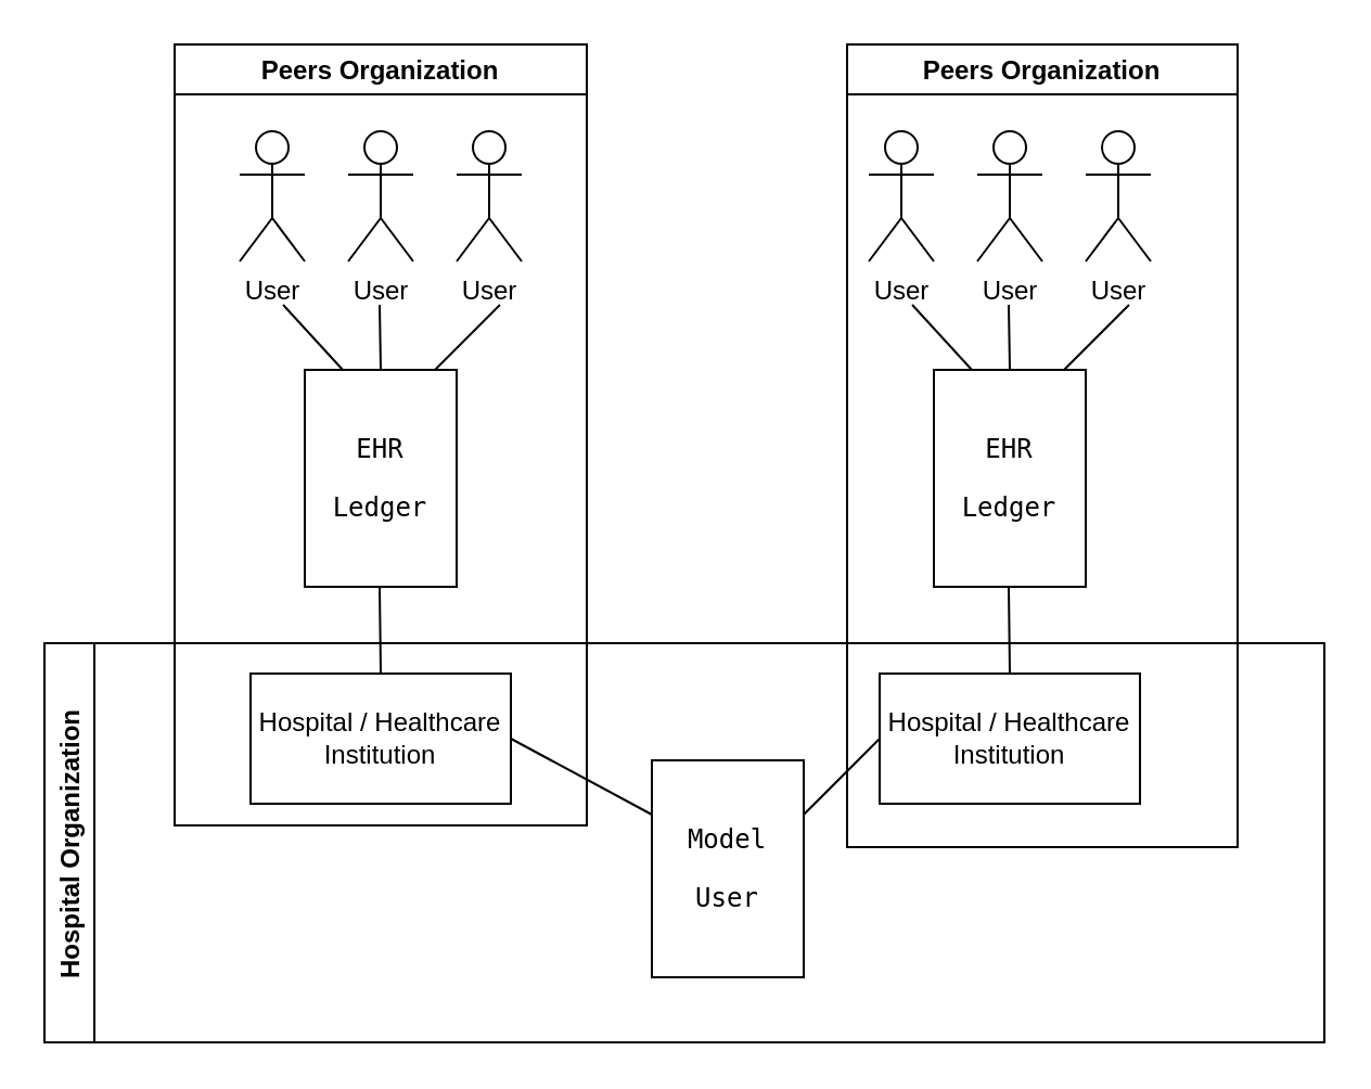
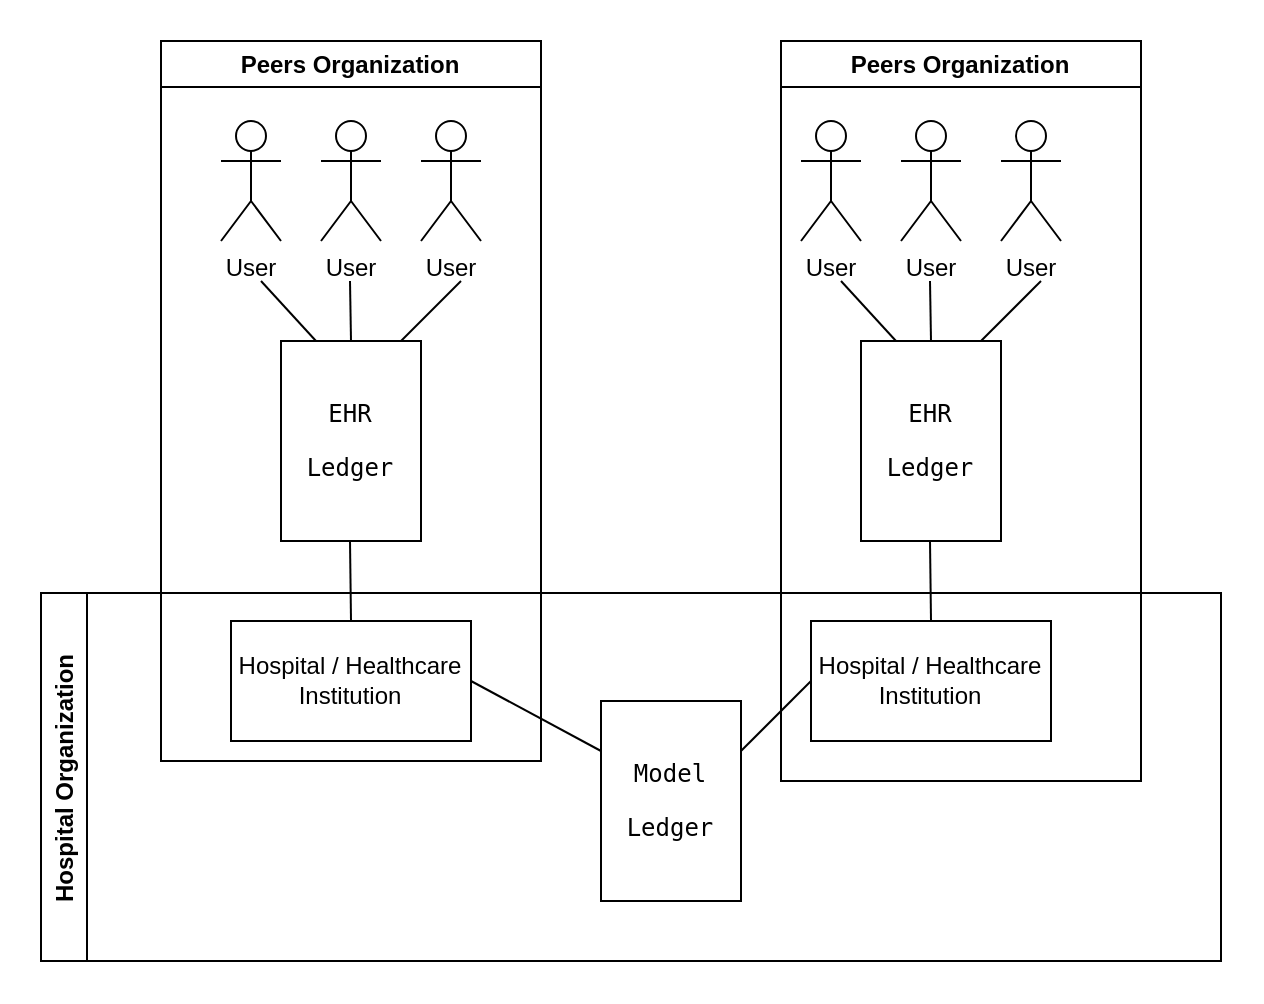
- <mxCell id="25" value="&lt;pre&gt;Model&lt;/pre&gt;&lt;pre&gt;User&lt;/pre&gt;" style="rounded=0;whiteSpace=wrap;html=1;" parent="24" vertex="1"><mxGeometry x="280" y="54" width="70" height="100" as="geometry" /></mxCell>
+ <mxCell id="25" value="&lt;pre&gt;Model&lt;/pre&gt;&lt;pre&gt;Ledger&lt;/pre&gt;" style="rounded=0;whiteSpace=wrap;html=1;" parent="24" vertex="1"><mxGeometry x="280" y="54" width="70" height="100" as="geometry" /></mxCell>
